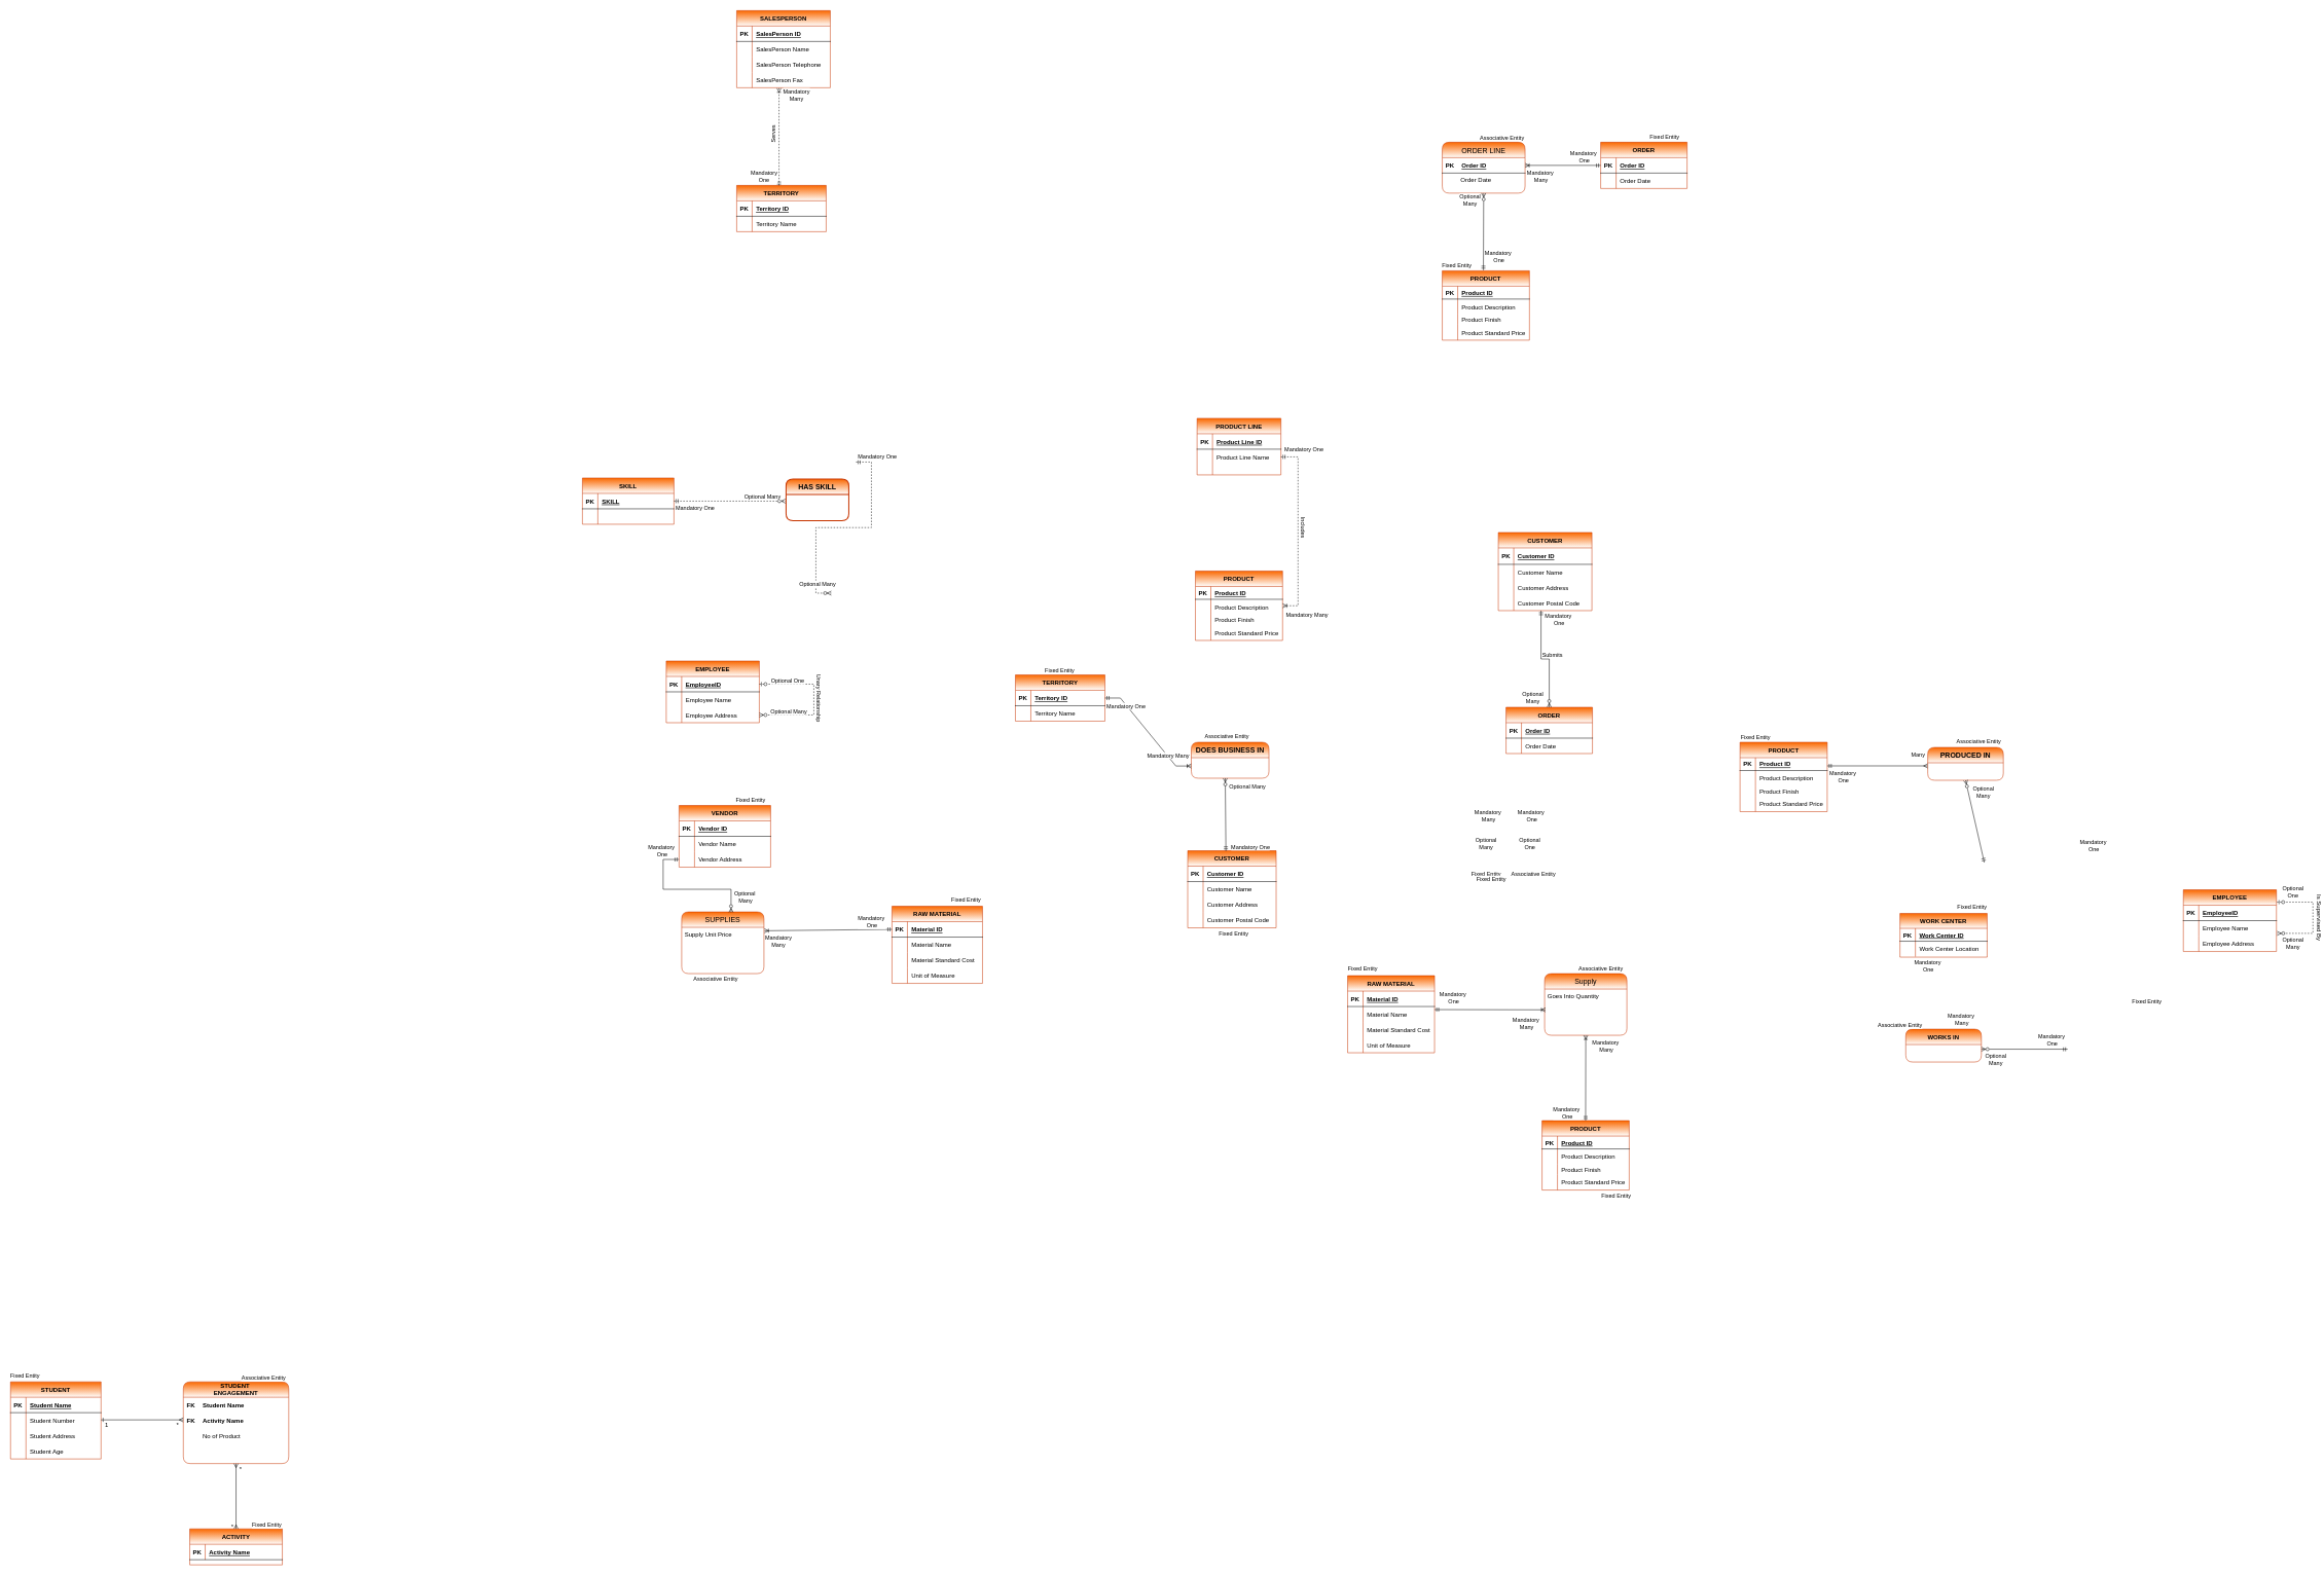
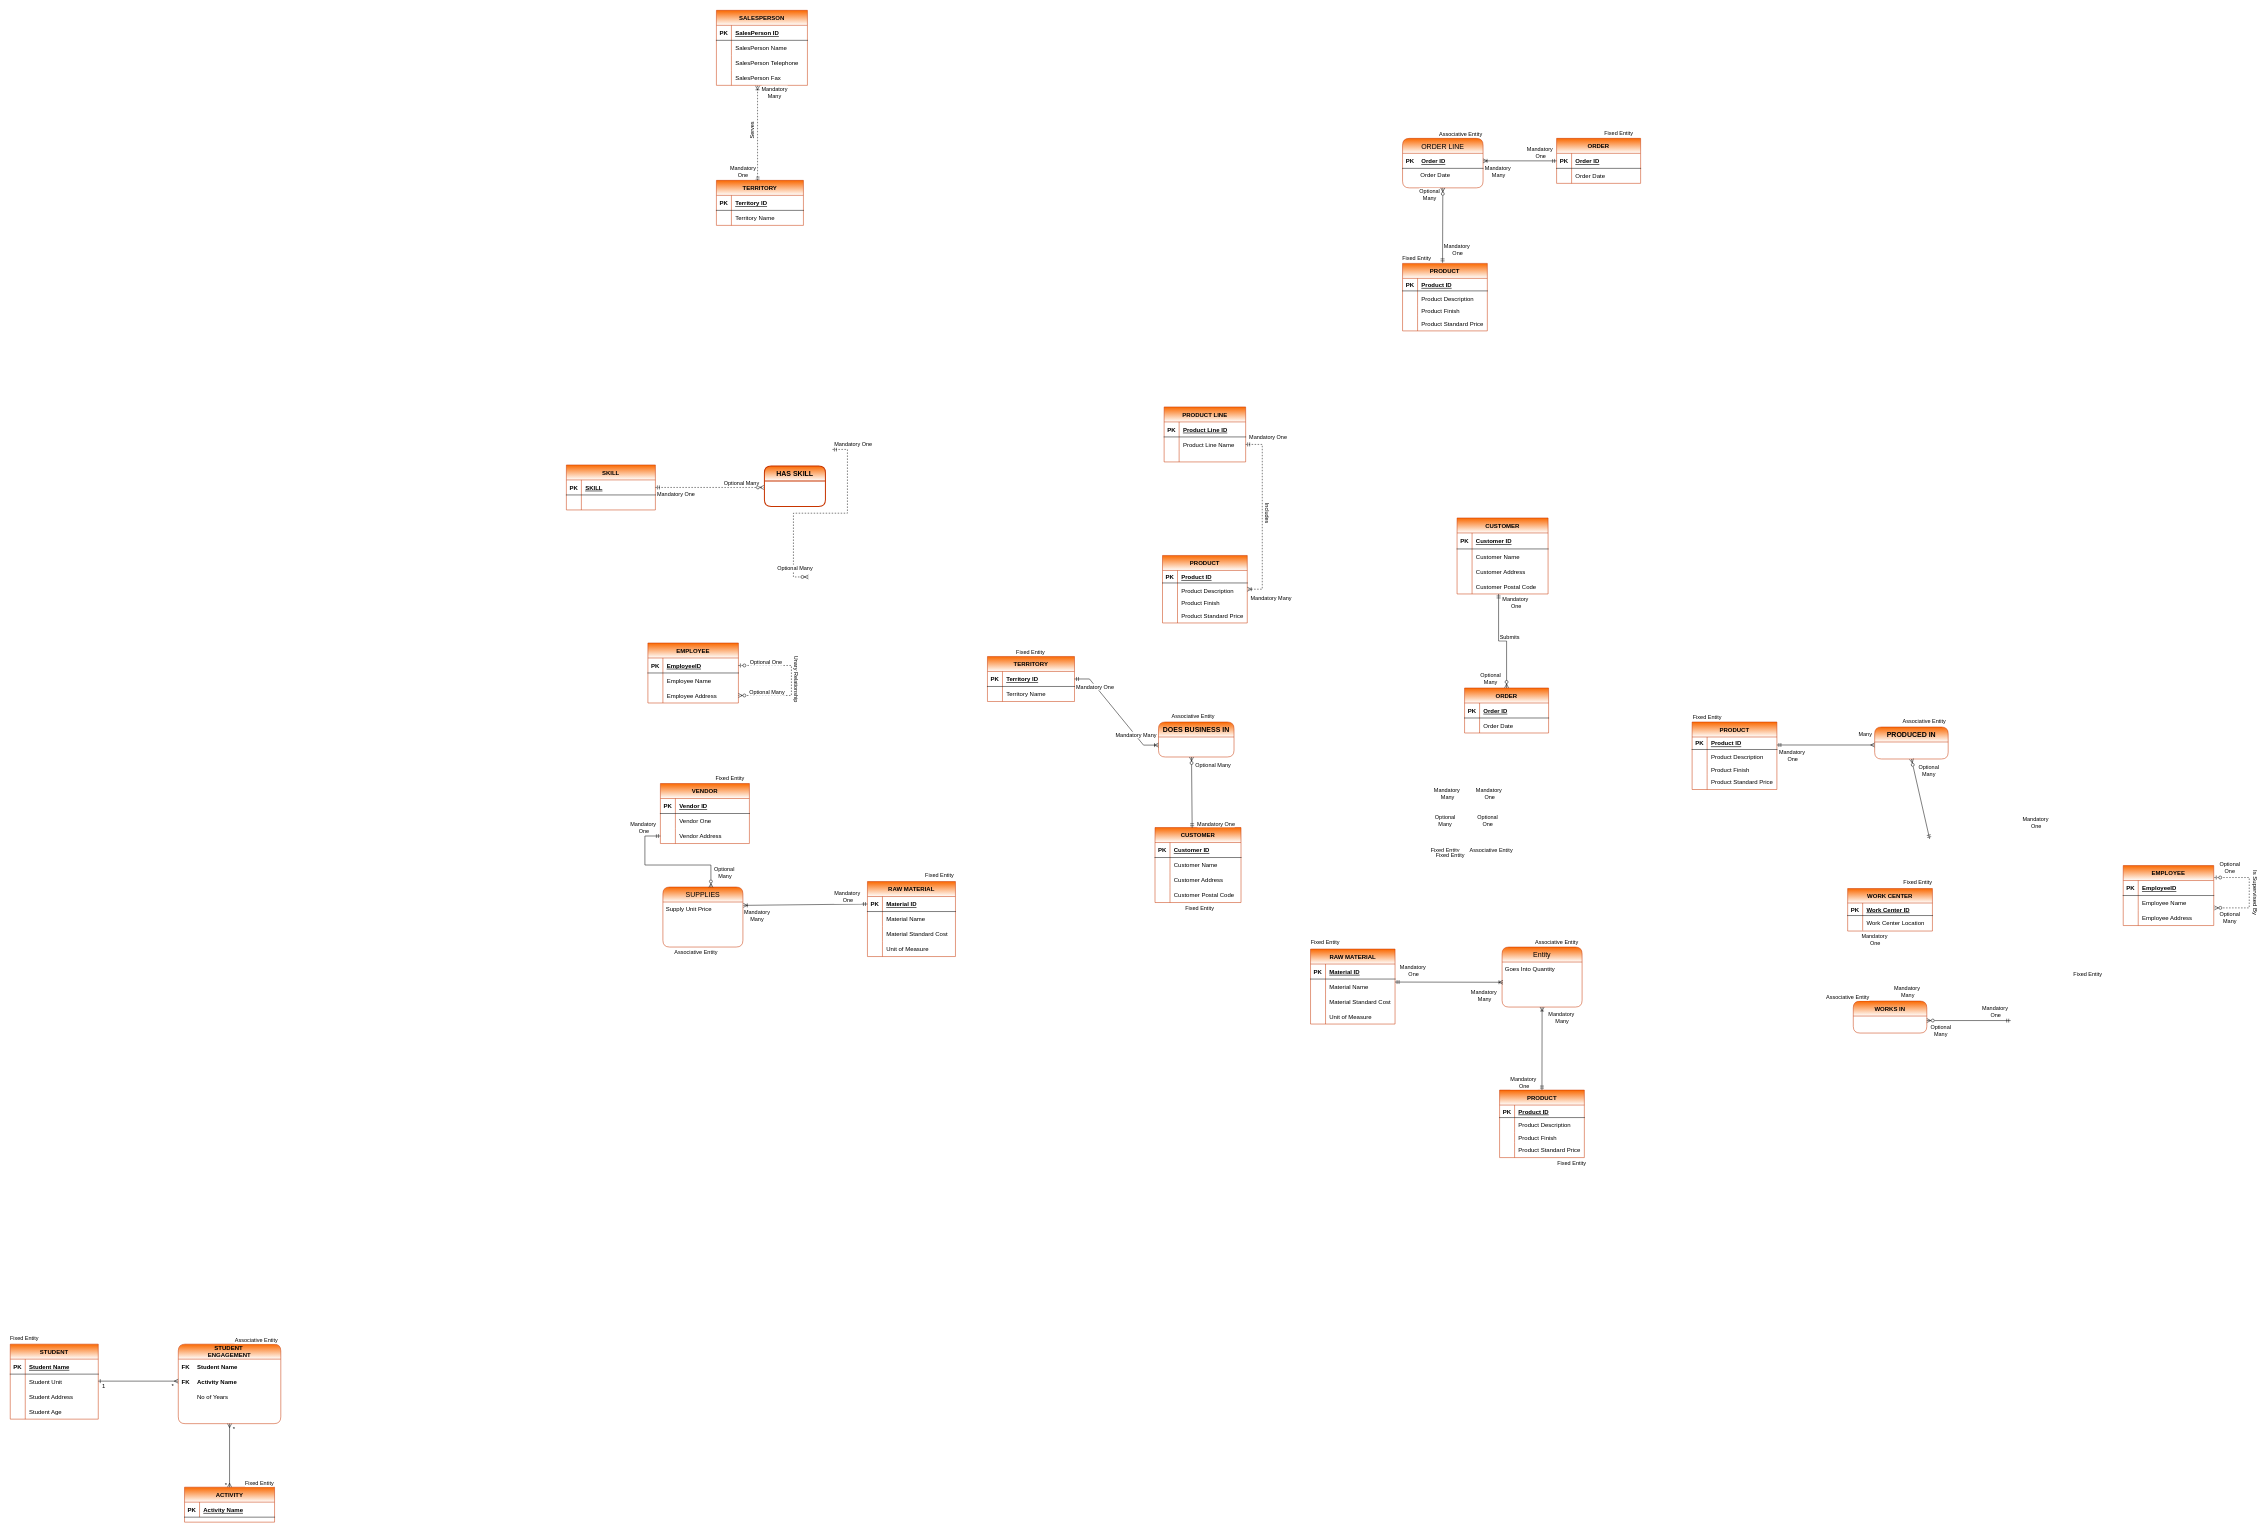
- <mxCell id="94" value="Vendor Name" style="shape=partialRectangle;connectable=0;fillColor=none;top=0;left=0;bottom=0;right=0;align=left;spacingLeft=6;overflow=hidden;strokeWidth=1;" vertex="1" parent="92"><mxGeometry x="30" width="148" height="30" as="geometry"><mxRectangle width="148" height="30" as="alternateBounds" /></mxGeometry></mxCell>
+ <mxCell id="94" value="Vendor One" style="shape=partialRectangle;connectable=0;fillColor=none;top=0;left=0;bottom=0;right=0;align=left;spacingLeft=6;overflow=hidden;strokeWidth=1;" vertex="1" parent="92"><mxGeometry x="30" width="148" height="30" as="geometry"><mxRectangle width="148" height="30" as="alternateBounds" /></mxGeometry></mxCell>
- <mxCell id="231" value="Supply" style="swimlane;childLayout=stackLayout;horizontal=1;startSize=30;horizontalStack=0;rounded=1;fontSize=14;fontStyle=0;strokeWidth=1;resizeParent=0;resizeLast=1;shadow=0;dashed=0;align=center;fillColor=#fa6800;gradientDirection=south;fontColor=#000000;strokeColor=#C73500;gradientColor=#ffffff;" vertex="1" parent="1"><mxGeometry x="3003" y="1893" width="160" height="120" as="geometry" /></mxCell>
+ <mxCell id="231" value="Entity" style="swimlane;childLayout=stackLayout;horizontal=1;startSize=30;horizontalStack=0;rounded=1;fontSize=14;fontStyle=0;strokeWidth=1;resizeParent=0;resizeLast=1;shadow=0;dashed=0;align=center;fillColor=#fa6800;gradientDirection=south;fontColor=#000000;strokeColor=#C73500;gradientColor=#ffffff;" vertex="1" parent="1"><mxGeometry x="3003" y="1893" width="160" height="120" as="geometry" /></mxCell>
- <mxCell id="306" value="Student Number" style="shape=partialRectangle;connectable=0;fillColor=none;top=0;left=0;bottom=0;right=0;align=left;spacingLeft=6;overflow=hidden;fontSize=12;strokeWidth=1;" vertex="1" parent="304"><mxGeometry x="30" width="146" height="30" as="geometry"><mxRectangle width="146" height="30" as="alternateBounds" /></mxGeometry></mxCell>
+ <mxCell id="306" value="Student Unit" style="shape=partialRectangle;connectable=0;fillColor=none;top=0;left=0;bottom=0;right=0;align=left;spacingLeft=6;overflow=hidden;fontSize=12;strokeWidth=1;" vertex="1" parent="304"><mxGeometry x="30" width="146" height="30" as="geometry"><mxRectangle width="146" height="30" as="alternateBounds" /></mxGeometry></mxCell>
- <mxCell id="327" value="No of Product" style="shape=partialRectangle;connectable=0;fillColor=none;top=0;left=0;bottom=0;right=0;align=left;spacingLeft=6;overflow=hidden;fontSize=12;strokeWidth=1;" vertex="1" parent="325"><mxGeometry x="30" width="175" height="30" as="geometry"><mxRectangle width="175" height="30" as="alternateBounds" /></mxGeometry></mxCell>
+ <mxCell id="327" value="No of Years" style="shape=partialRectangle;connectable=0;fillColor=none;top=0;left=0;bottom=0;right=0;align=left;spacingLeft=6;overflow=hidden;fontSize=12;strokeWidth=1;" vertex="1" parent="325"><mxGeometry x="30" width="175" height="30" as="geometry"><mxRectangle width="175" height="30" as="alternateBounds" /></mxGeometry></mxCell>
